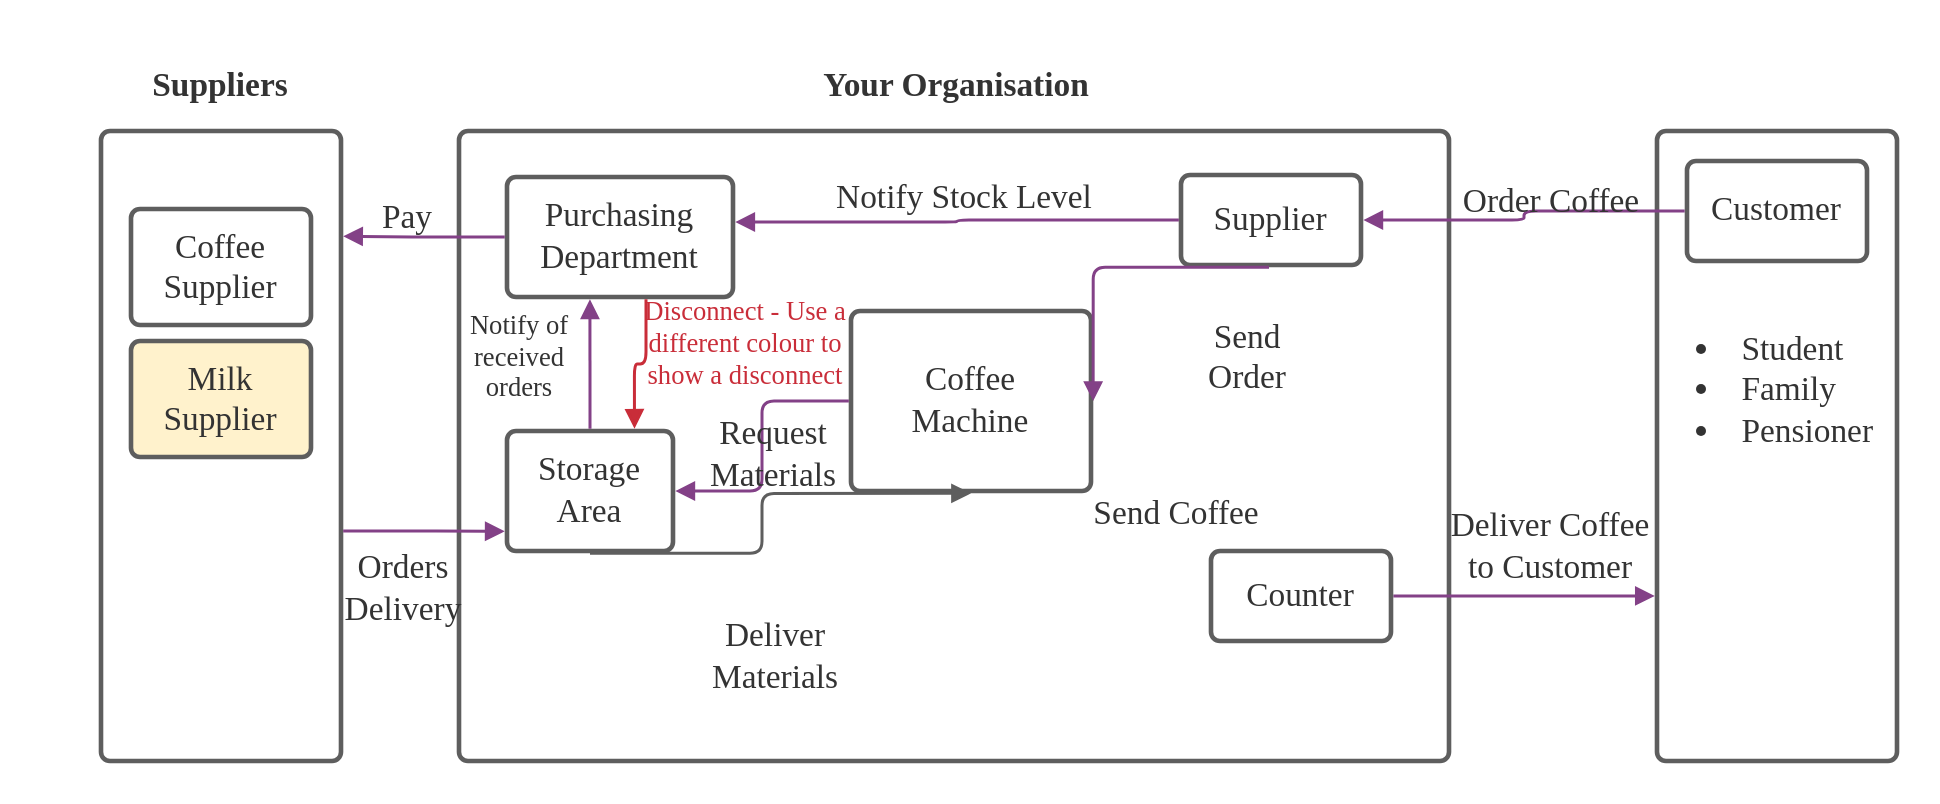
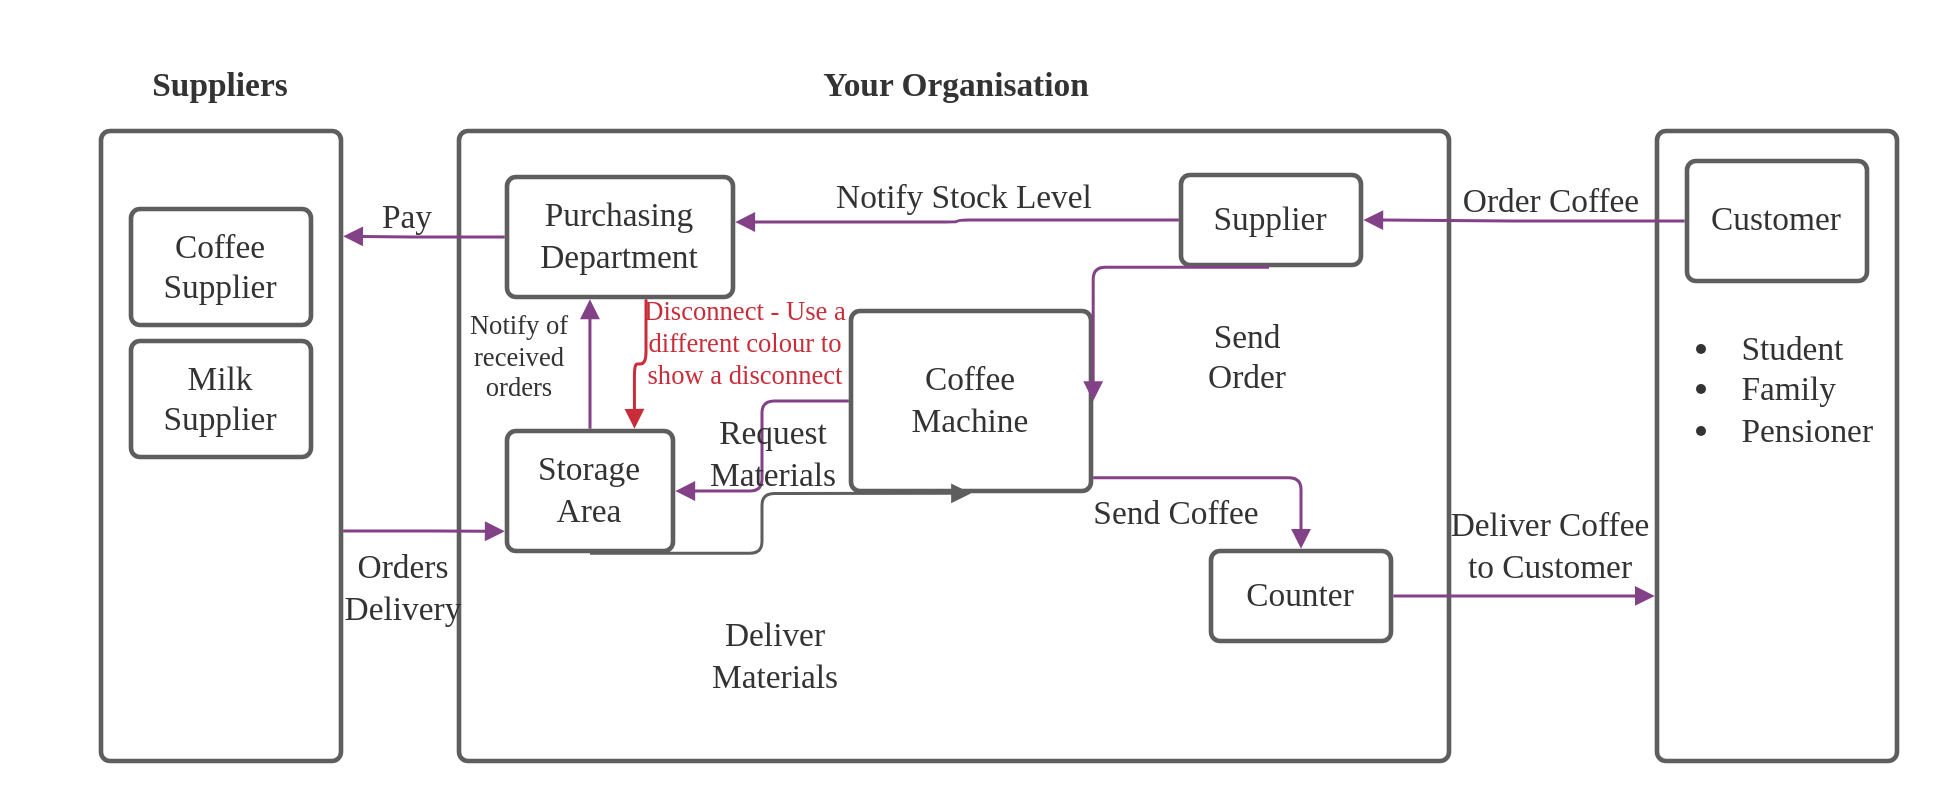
- <mxCell id="10" value="Customer" style="html=1;overflow=block;blockSpacing=1;whiteSpace=wrap;fontSize=16.7;fontFamily=Liberation Serif;fontColor=#333333;spacing=9;strokeColor=#5e5e5e;strokeOpacity=100;rounded=1;absoluteArcSize=1;arcSize=9;strokeWidth=2.3;" vertex="1" parent="1"><mxGeometry x="843" y="80" width="90" height="50" as="geometry" /></mxCell>
+ <mxCell id="10" value="Customer" style="html=1;overflow=block;blockSpacing=1;whiteSpace=wrap;fontSize=16.7;fontFamily=Liberation Serif;fontColor=#333333;spacing=9;strokeColor=#5e5e5e;strokeOpacity=100;rounded=1;absoluteArcSize=1;arcSize=9;strokeWidth=2.3;" vertex="1" parent="1"><mxGeometry x="843" y="80" width="90" height="60" as="geometry" /></mxCell>
- <mxCell id="22" value="Milk Supplier" style="html=1;overflow=block;blockSpacing=1;whiteSpace=wrap;fontSize=16.7;fontFamily=Liberation Serif;fontColor=#333333;spacing=9;strokeColor=#5e5e5e;strokeOpacity=100;rounded=1;absoluteArcSize=1;arcSize=9;strokeWidth=2.3;fillColor=#fff2cc;" vertex="1" parent="1"><mxGeometry x="65" y="170" width="90" height="58" as="geometry" /></mxCell>
+ <mxCell id="22" value="Milk Supplier" style="html=1;overflow=block;blockSpacing=1;whiteSpace=wrap;fontSize=16.7;fontFamily=Liberation Serif;fontColor=#333333;spacing=9;strokeColor=#5e5e5e;strokeOpacity=100;rounded=1;absoluteArcSize=1;arcSize=9;strokeWidth=2.3;" vertex="1" parent="1"><mxGeometry x="65" y="170" width="90" height="58" as="geometry" /></mxCell>
+ <mxCell id="24" value="" style="html=1;jettySize=18;whiteSpace=wrap;fontSize=13;strokeColor=#834187;strokeOpacity=100;strokeWidth=1.5;rounded=1;arcSize=12;edgeStyle=orthogonalEdgeStyle;startArrow=none;endArrow=block;endFill=1;exitX=1.009;exitY=0.927;exitPerimeter=0;entryX=0.5;entryY=-0.025;entryPerimeter=0;" edge="1" parent="1" source="8" target="23"><mxGeometry width="100" height="100" relative="1" as="geometry"><Array as="points" /></mxGeometry></mxCell>
